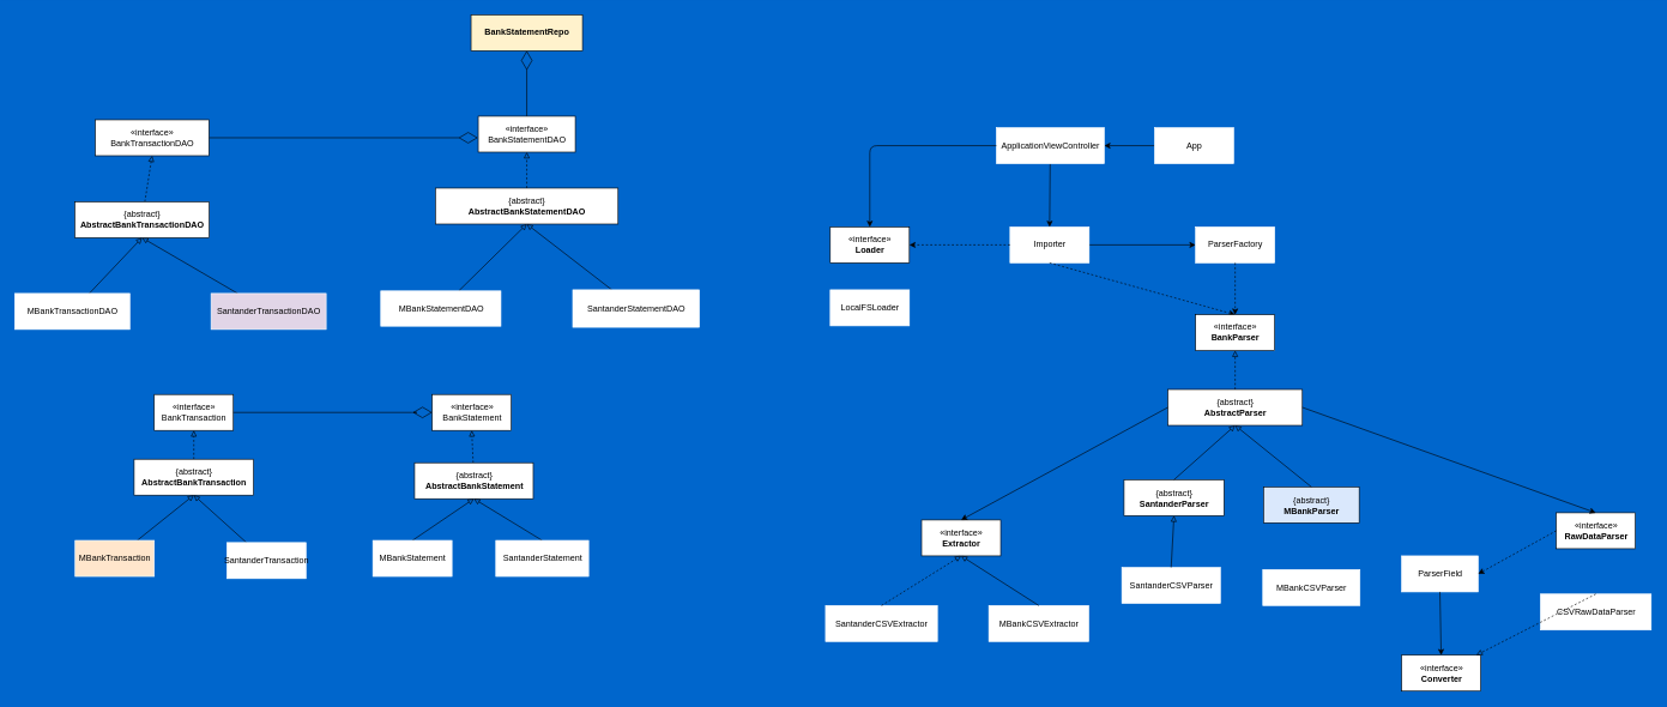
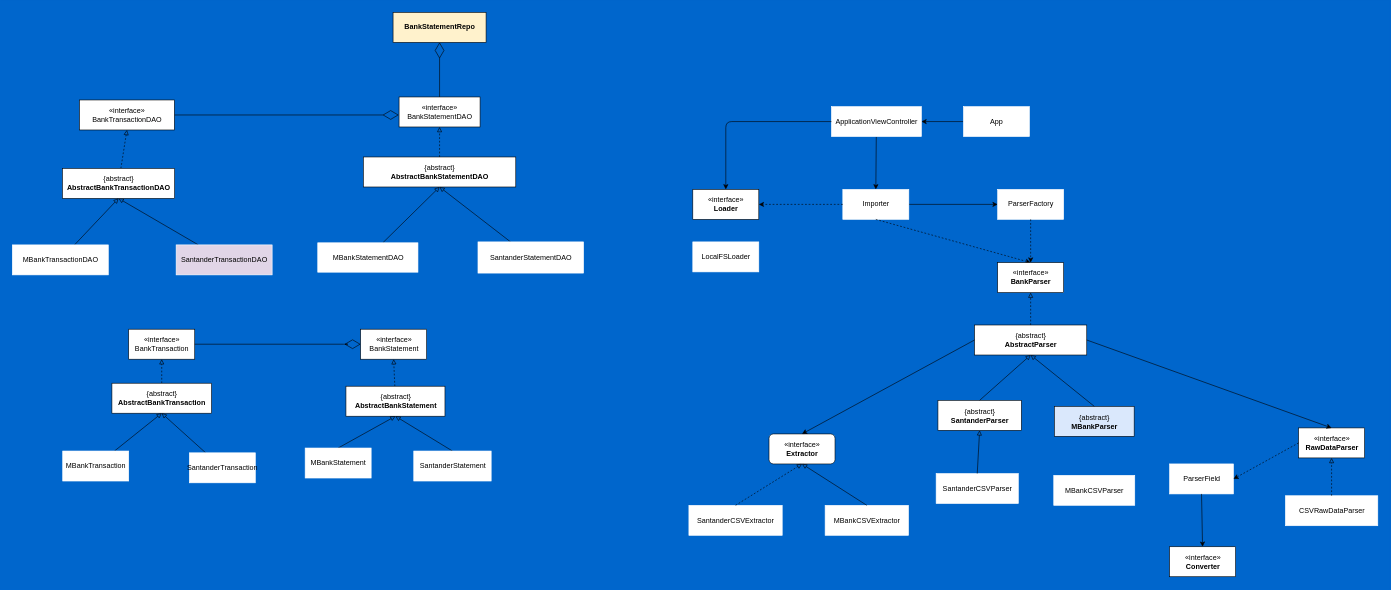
- <mxCell id="49" value="«interface»&lt;br&gt;&lt;b&gt;Extractor&lt;/b&gt;" style="html=1;" parent="1" vertex="1"><mxGeometry x="1281" y="722.5" width="110" height="50" as="geometry" /></mxCell>
+ <mxCell id="49" value="«interface»&lt;br&gt;&lt;b&gt;Extractor&lt;/b&gt;" style="html=1;rounded=1;" parent="1" vertex="1"><mxGeometry x="1281" y="722.5" width="110" height="50" as="geometry" /></mxCell>
- <mxCell id="8" value="MBankTransaction" style="html=1;strokeColor=#FFFFFF;fillColor=#ffe6cc;" parent="1" vertex="1"><mxGeometry x="104" y="751" width="110" height="50" as="geometry" /></mxCell>
+ <mxCell id="8" value="MBankTransaction" style="html=1;strokeColor=#FFFFFF;" parent="1" vertex="1"><mxGeometry x="104" y="751" width="110" height="50" as="geometry" /></mxCell>
- <mxCell id="15" value="MBankStatement" style="html=1;strokeColor=#FFFFFF;" parent="1" vertex="1"><mxGeometry x="518" y="751" width="110" height="50" as="geometry" /></mxCell>
+ <mxCell id="15" value="MBankStatement" style="html=1;strokeColor=#FFFFFF;" parent="1" vertex="1"><mxGeometry x="508" y="746" width="110" height="50" as="geometry" /></mxCell>
- <mxCell id="56" style="edgeStyle=none;html=1;dashed=1;endArrow=block;endFill=0;exitX=0.5;exitY=0;exitDx=0;exitDy=0;" parent="1" source="48" target="45" edge="1"><mxGeometry relative="1" as="geometry"><mxPoint x="1632" y="704" as="sourcePoint" /><mxPoint x="1632" y="666.5" as="targetPoint" /></mxGeometry></mxCell>
+ <mxCell id="56" style="edgeStyle=none;html=1;dashed=1;endArrow=block;endFill=0;entryX=0.5;entryY=1;entryDx=0;entryDy=0;exitX=0.5;exitY=0;exitDx=0;exitDy=0;" parent="1" source="48" target="47" edge="1"><mxGeometry relative="1" as="geometry"><mxPoint x="1632" y="704" as="sourcePoint" /><mxPoint x="1632" y="666.5" as="targetPoint" /></mxGeometry></mxCell>
